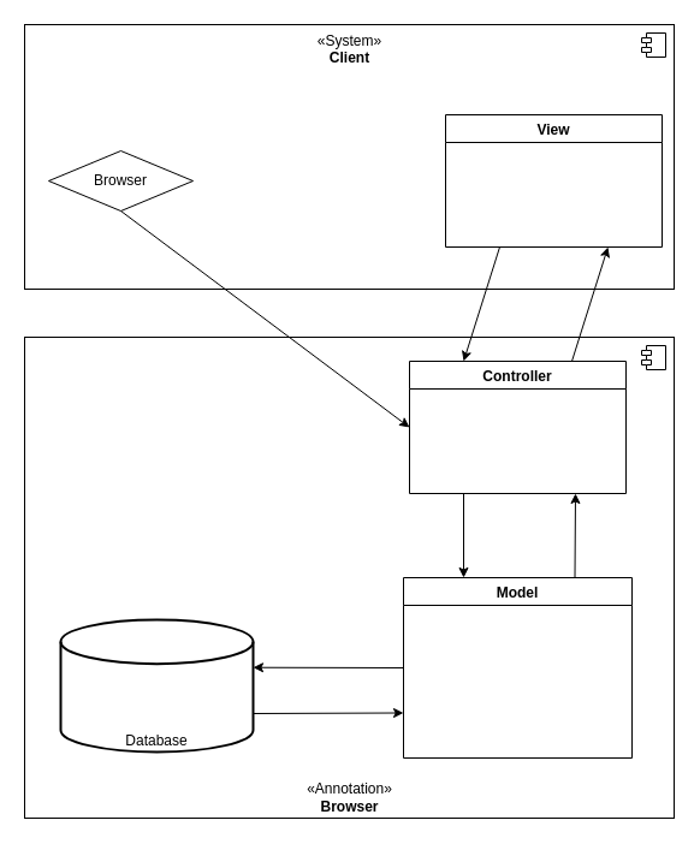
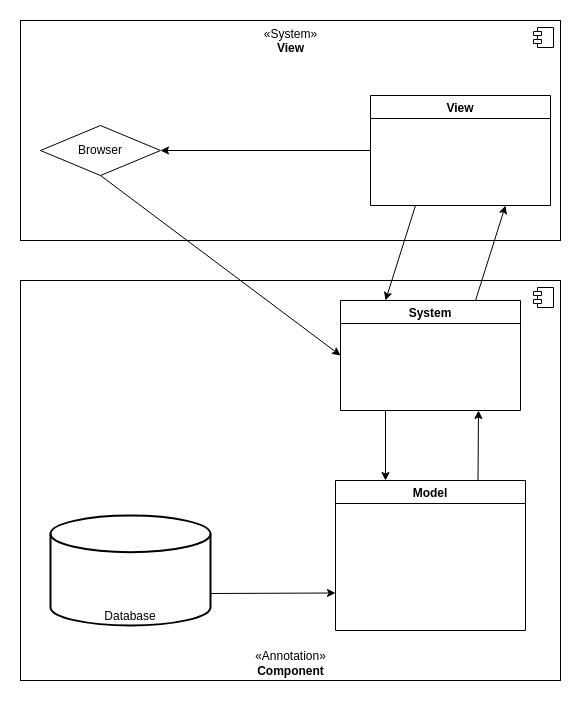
- <mxCell id="4" value="«System»&lt;br&gt;&lt;b&gt;Client&lt;/b&gt;" style="html=1;dropTarget=0;verticalAlign=top;" parent="1" vertex="1"><mxGeometry x="20" y="20" width="540" height="220" as="geometry" /></mxCell>
+ <mxCell id="4" value="«System»&lt;br&gt;&lt;b&gt;View&lt;/b&gt;" style="html=1;dropTarget=0;verticalAlign=top;" parent="1" vertex="1"><mxGeometry x="20" y="20" width="540" height="220" as="geometry" /></mxCell>
+ <mxCell id="11" value="" style="endArrow=classic;html=1;rounded=0;entryX=1;entryY=0.5;entryDx=0;entryDy=0;exitX=0;exitY=0.5;exitDx=0;exitDy=0;" parent="1" source="7" target="6" edge="1"><mxGeometry width="50" height="50" relative="1" as="geometry"><mxPoint x="310" y="140" as="sourcePoint" /><mxPoint x="410" y="140" as="targetPoint" /></mxGeometry></mxCell>
- <mxCell id="8" value="Controller" style="swimlane;" parent="1" vertex="1"><mxGeometry x="340" y="300" width="180" height="110" as="geometry" /></mxCell>
+ <mxCell id="8" value="System" style="swimlane;" parent="1" vertex="1"><mxGeometry x="340" y="300" width="180" height="110" as="geometry" /></mxCell>
- <mxCell id="17" value="" style="endArrow=classic;html=1;rounded=0;exitX=0;exitY=0.5;exitDx=0;exitDy=0;entryX=1;entryY=0.361;entryDx=0;entryDy=0;entryPerimeter=0;" parent="1" source="10" target="16" edge="1"><mxGeometry width="50" height="50" relative="1" as="geometry"><mxPoint x="290" y="390" as="sourcePoint" /><mxPoint x="230" y="360" as="targetPoint" /></mxGeometry></mxCell>
- <mxCell id="2" value="&amp;laquo;Annotation&amp;raquo;&lt;br/&gt;&lt;b&gt;Browser&lt;/b&gt;" style="html=1;dropTarget=0;verticalAlign=bottom;" parent="1" vertex="1"><mxGeometry x="20" y="280" width="540" height="400" as="geometry" /></mxCell>
+ <mxCell id="2" value="&amp;laquo;Annotation&amp;raquo;&lt;br/&gt;&lt;b&gt;Component&lt;/b&gt;" style="html=1;dropTarget=0;verticalAlign=bottom;" parent="1" vertex="1"><mxGeometry x="20" y="280" width="540" height="400" as="geometry" /></mxCell>
